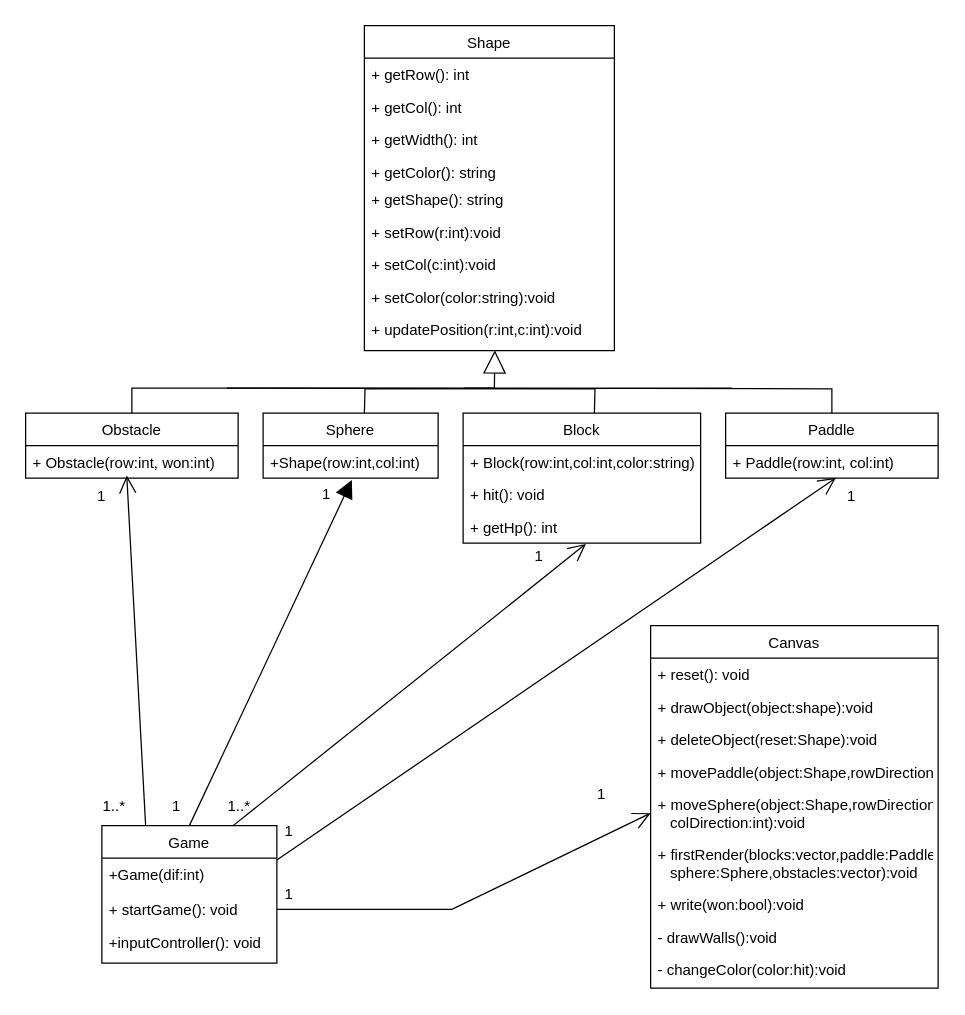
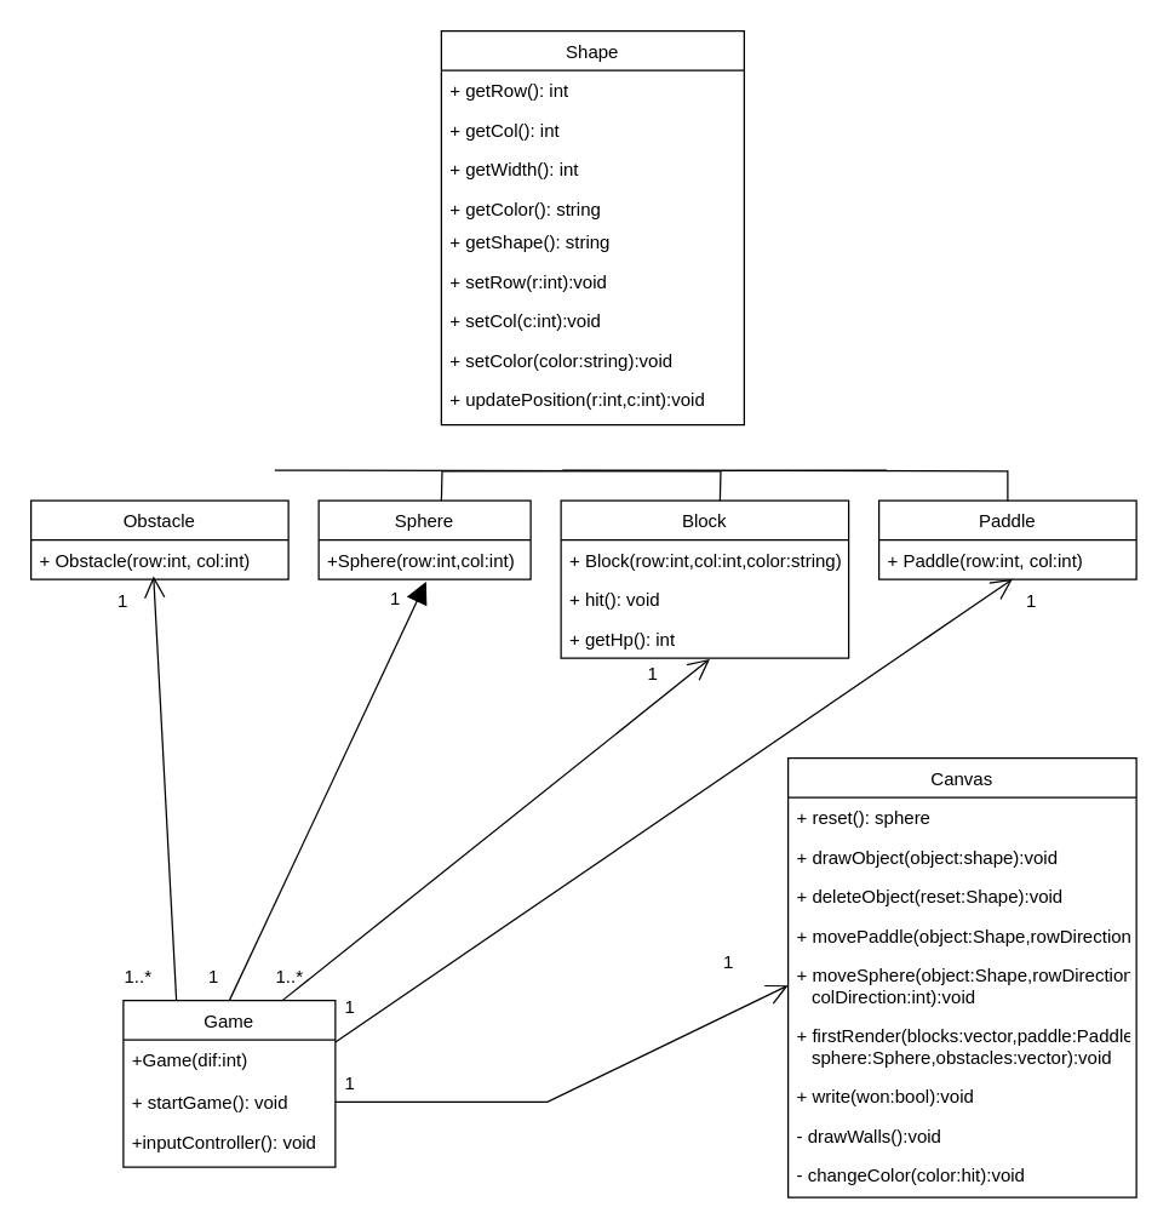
- <mxCell id="36" value="" style="endArrow=block;endSize=16;endFill=0;html=1;rounded=0;entryX=0.522;entryY=0.993;entryDx=0;entryDy=0;entryPerimeter=0;exitX=0.5;exitY=0;exitDx=0;exitDy=0;" parent="1" source="12" target="25" edge="1"><mxGeometry width="160" relative="1" as="geometry"><mxPoint x="241" y="500" as="sourcePoint" /><mxPoint x="191" y="470" as="targetPoint" /><Array as="points"><mxPoint x="105" y="310" /><mxPoint x="395" y="310" /></Array></mxGeometry></mxCell>
- <mxCell id="13" value="+ Obstacle(row:int, won:int)" style="text;strokeColor=none;fillColor=none;align=left;verticalAlign=top;spacingLeft=4;spacingRight=4;overflow=hidden;rotatable=0;points=[[0,0.5],[1,0.5]];portConstraint=eastwest;" parent="12" vertex="1"><mxGeometry y="26" width="170" height="26" as="geometry" /></mxCell>
+ <mxCell id="13" value="+ Obstacle(row:int, col:int)" style="text;strokeColor=none;fillColor=none;align=left;verticalAlign=top;spacingLeft=4;spacingRight=4;overflow=hidden;rotatable=0;points=[[0,0.5],[1,0.5]];portConstraint=eastwest;" parent="12" vertex="1"><mxGeometry y="26" width="170" height="26" as="geometry" /></mxCell>
- <mxCell id="7" value="+Shape(row:int,col:int)" style="text;strokeColor=none;fillColor=none;align=left;verticalAlign=top;spacingLeft=4;spacingRight=4;overflow=hidden;rotatable=0;points=[[0,0.5],[1,0.5]];portConstraint=eastwest;" parent="6" vertex="1"><mxGeometry y="26" width="140" height="26" as="geometry" /></mxCell>
+ <mxCell id="7" value="+Sphere(row:int,col:int)" style="text;strokeColor=none;fillColor=none;align=left;verticalAlign=top;spacingLeft=4;spacingRight=4;overflow=hidden;rotatable=0;points=[[0,0.5],[1,0.5]];portConstraint=eastwest;" parent="6" vertex="1"><mxGeometry y="26" width="140" height="26" as="geometry" /></mxCell>
- <mxCell id="27" value="+ reset(): void" style="text;strokeColor=none;fillColor=none;align=left;verticalAlign=top;spacingLeft=4;spacingRight=4;overflow=hidden;rotatable=0;points=[[0,0.5],[1,0.5]];portConstraint=eastwest;" parent="26" vertex="1"><mxGeometry y="26" width="230" height="26" as="geometry" /></mxCell>
+ <mxCell id="27" value="+ reset(): sphere" style="text;strokeColor=none;fillColor=none;align=left;verticalAlign=top;spacingLeft=4;spacingRight=4;overflow=hidden;rotatable=0;points=[[0,0.5],[1,0.5]];portConstraint=eastwest;" parent="26" vertex="1"><mxGeometry y="26" width="230" height="26" as="geometry" /></mxCell>
